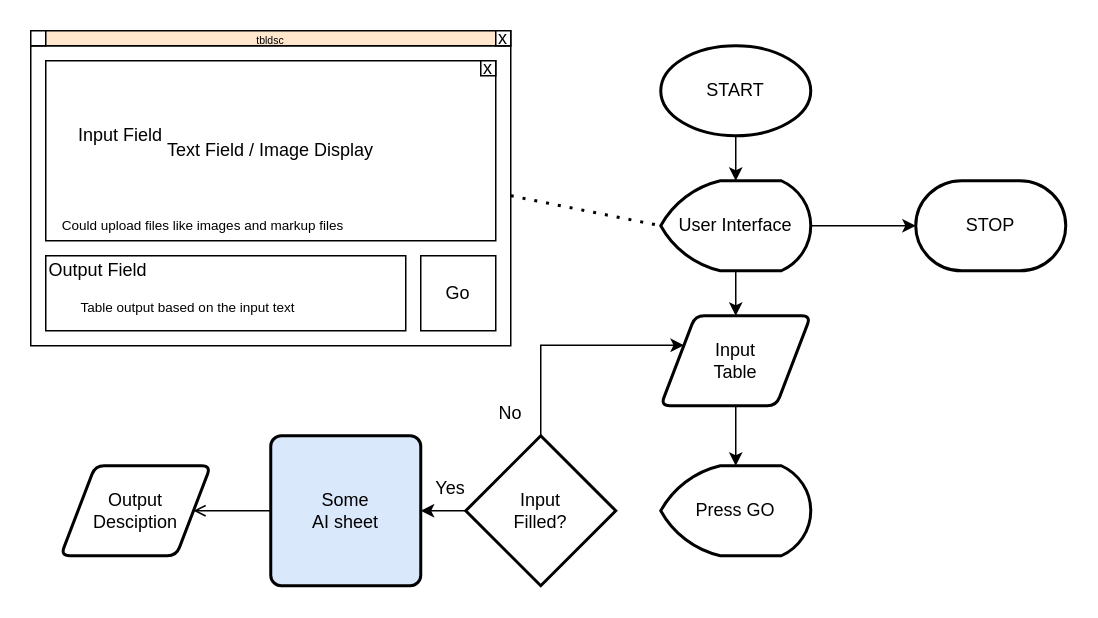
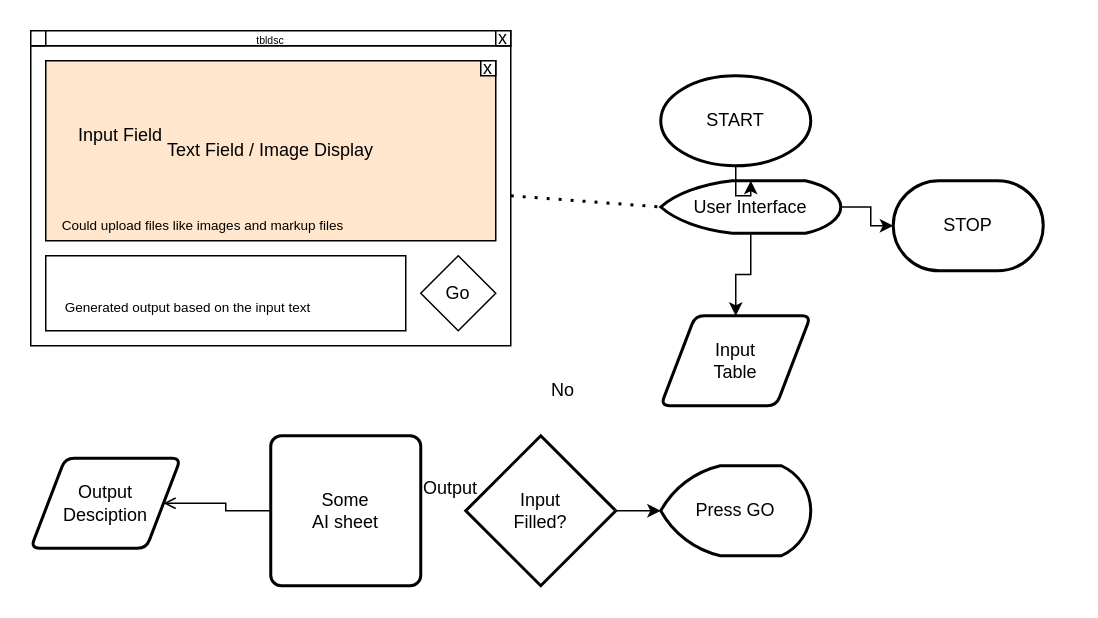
- <mxCell id="14" value="&lt;font style=&quot;font-size: 7px;&quot;&gt;tbldsc&lt;/font&gt;" style="rounded=0;whiteSpace=wrap;html=1;fillColor=#ffe6cc;" vertex="1" parent="1"><mxGeometry x="20" y="20" width="320" height="10" as="geometry" /></mxCell>
+ <mxCell id="14" value="&lt;font style=&quot;font-size: 7px;&quot;&gt;tbldsc&lt;/font&gt;" style="rounded=0;whiteSpace=wrap;html=1;" vertex="1" parent="1"><mxGeometry x="20" y="20" width="320" height="10" as="geometry" /></mxCell>
- <mxCell id="2" value="START" style="strokeWidth=2;html=1;shape=mxgraph.flowchart.start_1;whiteSpace=wrap;" vertex="1" parent="1"><mxGeometry x="440" y="30" width="100" height="60" as="geometry" /></mxCell>
+ <mxCell id="2" value="START" style="strokeWidth=2;html=1;shape=mxgraph.flowchart.start_1;whiteSpace=wrap;" vertex="1" parent="1"><mxGeometry x="440" y="50" width="100" height="60" as="geometry" /></mxCell>
- <mxCell id="6" value="Text Field / Image Display" style="rounded=0;whiteSpace=wrap;html=1;" vertex="1" parent="1"><mxGeometry x="30" y="40" width="300" height="120" as="geometry" /></mxCell>
+ <mxCell id="6" value="Text Field / Image Display" style="rounded=0;whiteSpace=wrap;html=1;fillColor=#ffe6cc;" vertex="1" parent="1"><mxGeometry x="30" y="40" width="300" height="120" as="geometry" /></mxCell>
- <mxCell id="4" value="User Interface" style="strokeWidth=2;html=1;shape=mxgraph.flowchart.display;whiteSpace=wrap;" vertex="1" parent="1"><mxGeometry x="440" y="120" width="100" height="60" as="geometry" /></mxCell>
+ <mxCell id="4" value="User Interface" style="strokeWidth=2;html=1;shape=mxgraph.flowchart.display;whiteSpace=wrap;" vertex="1" parent="1"><mxGeometry x="440" y="120" width="120" height="35" as="geometry" /></mxCell>
- <mxCell id="21" value="STOP" style="strokeWidth=2;html=1;shape=mxgraph.flowchart.terminator;whiteSpace=wrap;" vertex="1" parent="1"><mxGeometry x="610" y="120" width="100" height="60" as="geometry" /></mxCell>
+ <mxCell id="21" value="STOP" style="strokeWidth=2;html=1;shape=mxgraph.flowchart.terminator;whiteSpace=wrap;" vertex="1" parent="1"><mxGeometry x="595" y="120" width="100" height="60" as="geometry" /></mxCell>
- <mxCell id="12" value="Output Field" style="text;html=1;align=center;verticalAlign=middle;whiteSpace=wrap;rounded=0;" vertex="1" parent="1"><mxGeometry x="30" y="170" width="70" height="20" as="geometry" /></mxCell>
- <mxCell id="8" value="Go" style="rounded=0;whiteSpace=wrap;html=1;" vertex="1" parent="1"><mxGeometry x="280" y="170" width="50" height="50" as="geometry" /></mxCell>
+ <mxCell id="8" value="Go" style="rhombus;whiteSpace=wrap;html=1;" vertex="1" parent="1"><mxGeometry x="280" y="170" width="50" height="50" as="geometry" /></mxCell>
- <mxCell id="13" value="Table output based on the input text" style="text;html=1;align=center;verticalAlign=middle;whiteSpace=wrap;rounded=0;fontSize=9;" vertex="1" parent="1"><mxGeometry x="40" y="200" width="170" height="10" as="geometry" /></mxCell>
+ <mxCell id="13" value="Generated output based on the input text" style="text;html=1;align=center;verticalAlign=middle;whiteSpace=wrap;rounded=0;fontSize=9;" vertex="1" parent="1"><mxGeometry x="40" y="200" width="170" height="10" as="geometry" /></mxCell>
- <mxCell id="23" style="edgeStyle=orthogonalEdgeStyle;rounded=0;orthogonalLoop=1;jettySize=auto;html=1;entryX=0;entryY=0.25;entryDx=0;entryDy=0;" edge="1" parent="1" source="25" target="27"><mxGeometry relative="1" as="geometry"><mxPoint x="360" y="230" as="targetPoint" /><Array as="points"><mxPoint x="360" y="230" /></Array></mxGeometry></mxCell>
- <mxCell id="30" value="No" style="text;html=1;align=center;verticalAlign=middle;whiteSpace=wrap;rounded=0;" vertex="1" parent="1"><mxGeometry x="310" y="260" width="60" height="30" as="geometry" /></mxCell>
+ <mxCell id="30" value="No" style="text;html=1;align=center;verticalAlign=middle;whiteSpace=wrap;rounded=0;" vertex="1" parent="1"><mxGeometry x="345" y="245" width="60" height="30" as="geometry" /></mxCell>
- <mxCell id="26" style="edgeStyle=orthogonalEdgeStyle;rounded=0;orthogonalLoop=1;jettySize=auto;html=1;" edge="1" parent="1" source="27" target="31"><mxGeometry relative="1" as="geometry" /></mxCell>
- <mxCell id="29" value="Yes" style="text;html=1;align=center;verticalAlign=middle;whiteSpace=wrap;rounded=0;" vertex="1" parent="1"><mxGeometry x="270" y="310" width="60" height="30" as="geometry" /></mxCell>
+ <mxCell id="29" value="Output" style="text;html=1;align=center;verticalAlign=middle;whiteSpace=wrap;rounded=0;" vertex="1" parent="1"><mxGeometry x="270" y="310" width="60" height="30" as="geometry" /></mxCell>
- <mxCell id="28" value="&lt;div&gt;Output&lt;/div&gt;&lt;div&gt;Desciption&lt;br&gt;&lt;/div&gt;" style="shape=parallelogram;html=1;strokeWidth=2;perimeter=parallelogramPerimeter;whiteSpace=wrap;rounded=1;arcSize=12;size=0.23;" vertex="1" parent="1"><mxGeometry x="40" y="310" width="100" height="60" as="geometry" /></mxCell>
+ <mxCell id="28" value="&lt;div&gt;Output&lt;/div&gt;&lt;div&gt;Desciption&lt;br&gt;&lt;/div&gt;" style="shape=parallelogram;html=1;strokeWidth=2;perimeter=parallelogramPerimeter;whiteSpace=wrap;rounded=1;arcSize=12;size=0.23;" vertex="1" parent="1"><mxGeometry x="20" y="305" width="100" height="60" as="geometry" /></mxCell>
- <mxCell id="20" value="&lt;div&gt;Some&lt;/div&gt;&lt;div&gt;AI sheet&lt;br&gt;&lt;/div&gt;" style="rounded=1;whiteSpace=wrap;html=1;absoluteArcSize=1;arcSize=14;strokeWidth=2;fillColor=#dae8fc;" vertex="1" parent="1"><mxGeometry x="180" y="290" width="100" height="100" as="geometry" /></mxCell>
+ <mxCell id="20" value="&lt;div&gt;Some&lt;/div&gt;&lt;div&gt;AI sheet&lt;br&gt;&lt;/div&gt;" style="rounded=1;whiteSpace=wrap;html=1;absoluteArcSize=1;arcSize=14;strokeWidth=2;" vertex="1" parent="1"><mxGeometry x="180" y="290" width="100" height="100" as="geometry" /></mxCell>
- <mxCell id="24" style="edgeStyle=orthogonalEdgeStyle;rounded=0;orthogonalLoop=1;jettySize=auto;html=1;entryX=1;entryY=0.5;entryDx=0;entryDy=0;" edge="1" parent="1" source="25" target="20"><mxGeometry relative="1" as="geometry" /></mxCell>
+ <mxCell id="24" style="edgeStyle=orthogonalEdgeStyle;rounded=0;orthogonalLoop=1;jettySize=auto;html=1;" edge="1" parent="1" source="25" target="31"><mxGeometry relative="1" as="geometry" /></mxCell>
